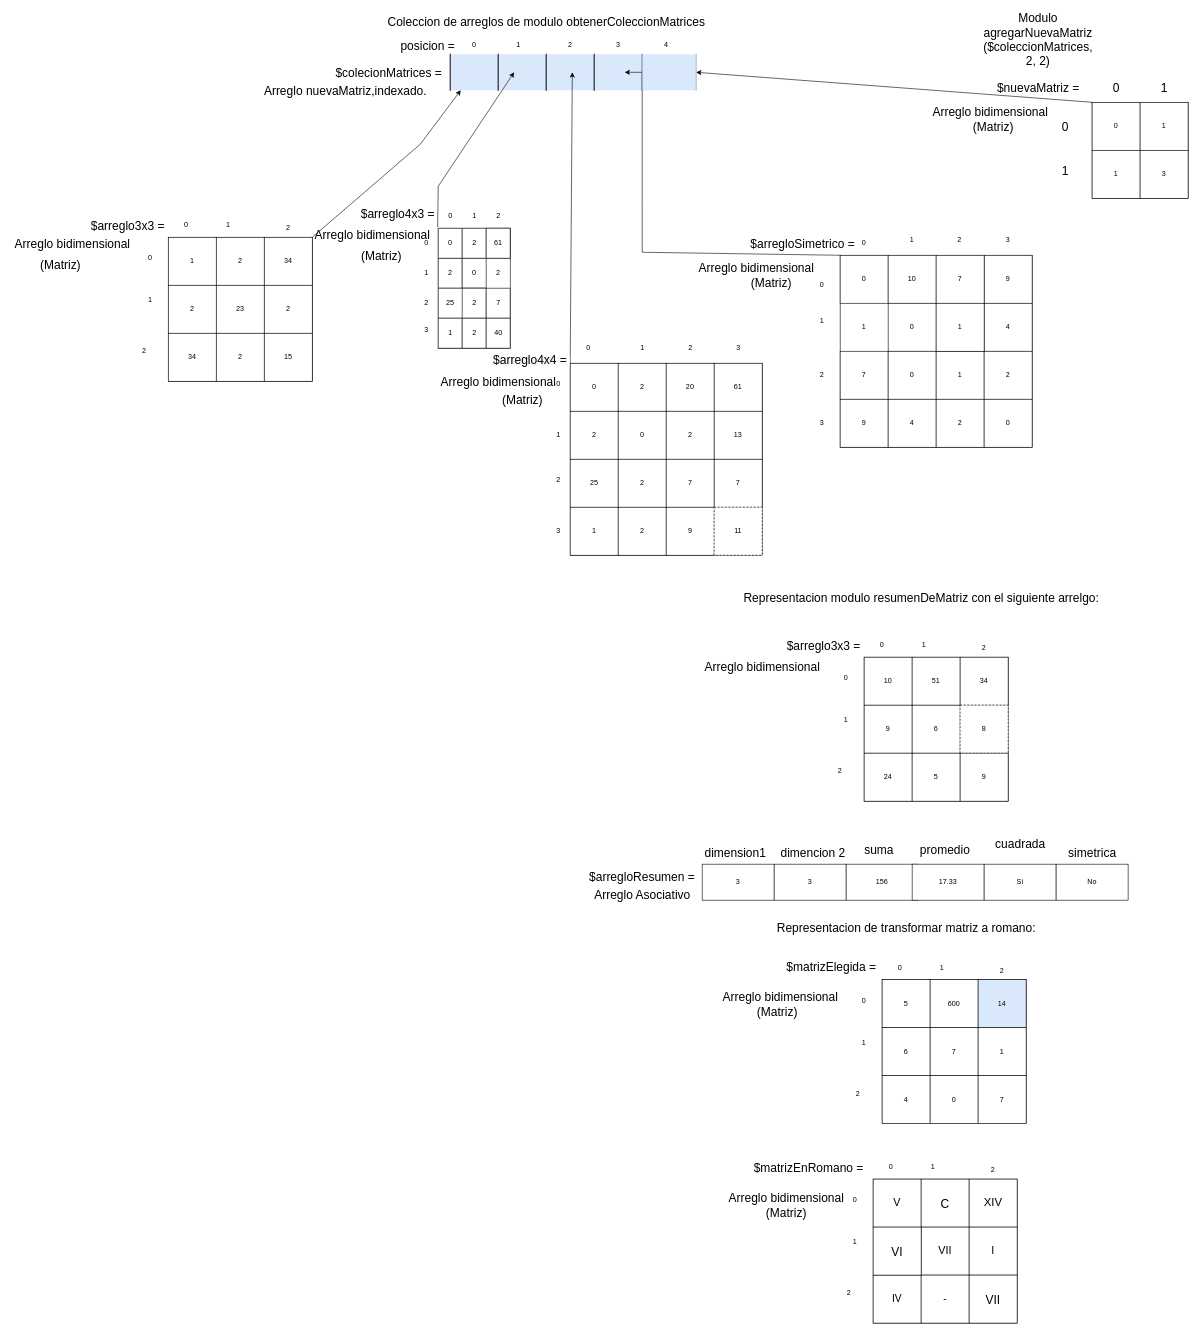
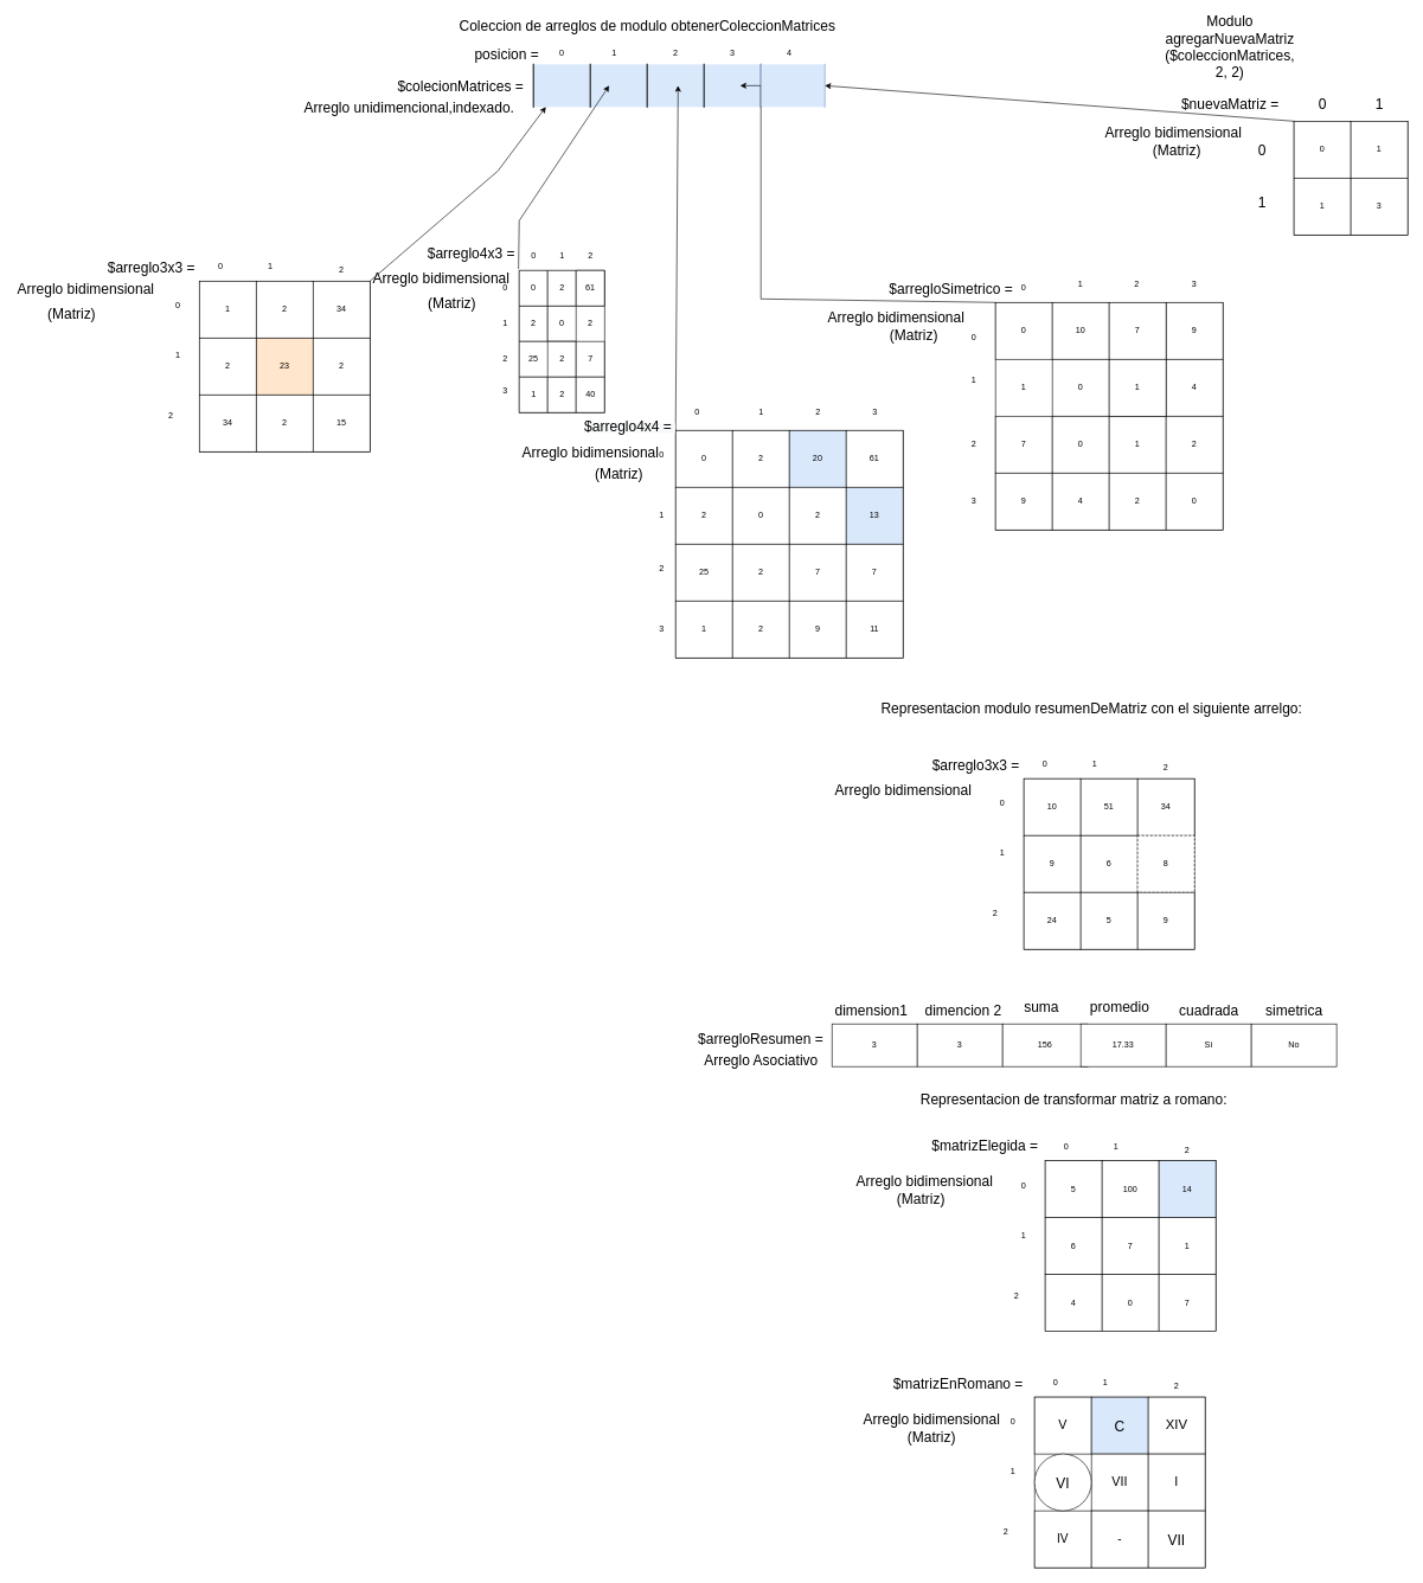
- <mxCell id="212" value="Arreglo nuevaMatriz,indexado." style="text;html=1;align=center;verticalAlign=middle;resizable=0;points=[];autosize=1;strokeColor=none;fillColor=none;fontSize=20;" vertex="1" parent="1"><mxGeometry x="430" y="135" width="290" height="30" as="geometry" /></mxCell>
+ <mxCell id="212" value="Arreglo unidimencional,indexado." style="text;html=1;align=center;verticalAlign=middle;resizable=0;points=[];autosize=1;strokeColor=none;fillColor=none;fontSize=20;" vertex="1" parent="1"><mxGeometry x="430" y="135" width="290" height="30" as="geometry" /></mxCell>
- <mxCell id="54" value="23" style="whiteSpace=wrap;html=1;aspect=fixed;" vertex="1" parent="1"><mxGeometry x="360" y="475" width="80" height="80" as="geometry" /></mxCell>
+ <mxCell id="54" value="23" style="whiteSpace=wrap;html=1;aspect=fixed;fillColor=#ffe6cc;" vertex="1" parent="1"><mxGeometry x="360" y="475" width="80" height="80" as="geometry" /></mxCell>
- <mxCell id="77" value="20" style="whiteSpace=wrap;html=1;aspect=fixed;" vertex="1" parent="1"><mxGeometry x="1110" y="605" width="80" height="80" as="geometry" /></mxCell>
+ <mxCell id="77" value="20" style="whiteSpace=wrap;html=1;aspect=fixed;fillColor=#dae8fc;" vertex="1" parent="1"><mxGeometry x="1110" y="605" width="80" height="80" as="geometry" /></mxCell>
- <mxCell id="82" value="13" style="whiteSpace=wrap;html=1;aspect=fixed;" vertex="1" parent="1"><mxGeometry x="1190" y="685" width="80" height="80" as="geometry" /></mxCell>
+ <mxCell id="82" value="13" style="whiteSpace=wrap;html=1;aspect=fixed;fillColor=#dae8fc;" vertex="1" parent="1"><mxGeometry x="1190" y="685" width="80" height="80" as="geometry" /></mxCell>
- <mxCell id="90" value="11" style="whiteSpace=wrap;html=1;aspect=fixed;dashed=1;" vertex="1" parent="1"><mxGeometry x="1190" y="845" width="80" height="80" as="geometry" /></mxCell>
+ <mxCell id="90" value="11" style="whiteSpace=wrap;html=1;aspect=fixed;" vertex="1" parent="1"><mxGeometry x="1190" y="845" width="80" height="80" as="geometry" /></mxCell>
- <mxCell id="174" value="cuadrada" style="text;html=1;align=center;verticalAlign=middle;resizable=0;points=[];autosize=1;strokeColor=none;fillColor=none;fontSize=20;" vertex="1" parent="1"><mxGeometry x="1650" y="1390" width="100" height="30" as="geometry" /></mxCell>
+ <mxCell id="174" value="cuadrada" style="text;html=1;align=center;verticalAlign=middle;resizable=0;points=[];autosize=1;strokeColor=none;fillColor=none;fontSize=20;" vertex="1" parent="1"><mxGeometry x="1650" y="1405" width="100" height="30" as="geometry" /></mxCell>
- <mxCell id="180" value="600" style="whiteSpace=wrap;html=1;aspect=fixed;" vertex="1" parent="1"><mxGeometry x="1550" y="1632.5" width="80" height="80" as="geometry" /></mxCell>
+ <mxCell id="180" value="100" style="whiteSpace=wrap;html=1;aspect=fixed;" vertex="1" parent="1"><mxGeometry x="1550" y="1632.5" width="80" height="80" as="geometry" /></mxCell>
- <mxCell id="197" value="C" style="whiteSpace=wrap;html=1;aspect=fixed;fontSize=20;" vertex="1" parent="1"><mxGeometry x="1535" y="1965" width="80" height="80" as="geometry" /></mxCell>
+ <mxCell id="197" value="C" style="whiteSpace=wrap;html=1;aspect=fixed;fontSize=20;fillColor=#dae8fc;" vertex="1" parent="1"><mxGeometry x="1535" y="1965" width="80" height="80" as="geometry" /></mxCell>
- <mxCell id="210" value="VI" style="whiteSpace=wrap;html=1;aspect=fixed;fontSize=20;" vertex="1" parent="1"><mxGeometry x="1455" y="2045" width="80" height="80" as="geometry" /></mxCell>
+ <mxCell id="210" value="VI" style="ellipse;whiteSpace=wrap;html=1;aspect=fixed;fontSize=20;" vertex="1" parent="1"><mxGeometry x="1455" y="2045" width="80" height="80" as="geometry" /></mxCell>
